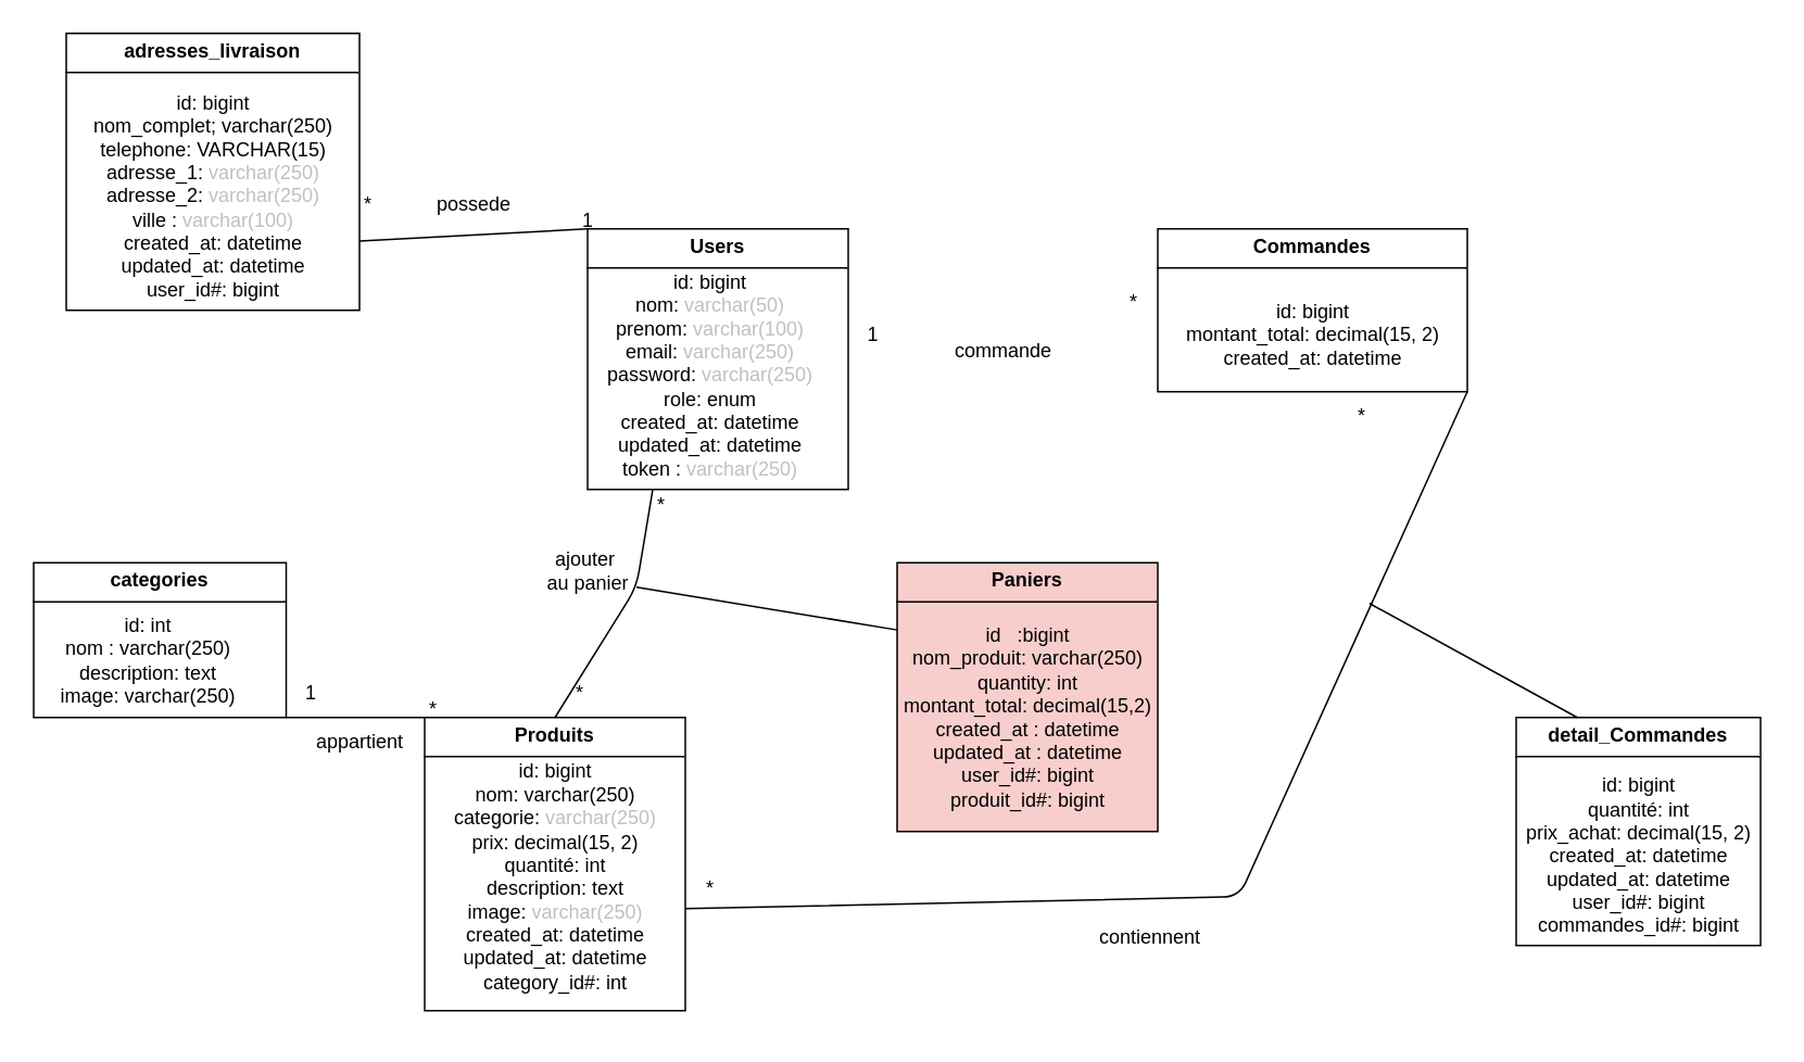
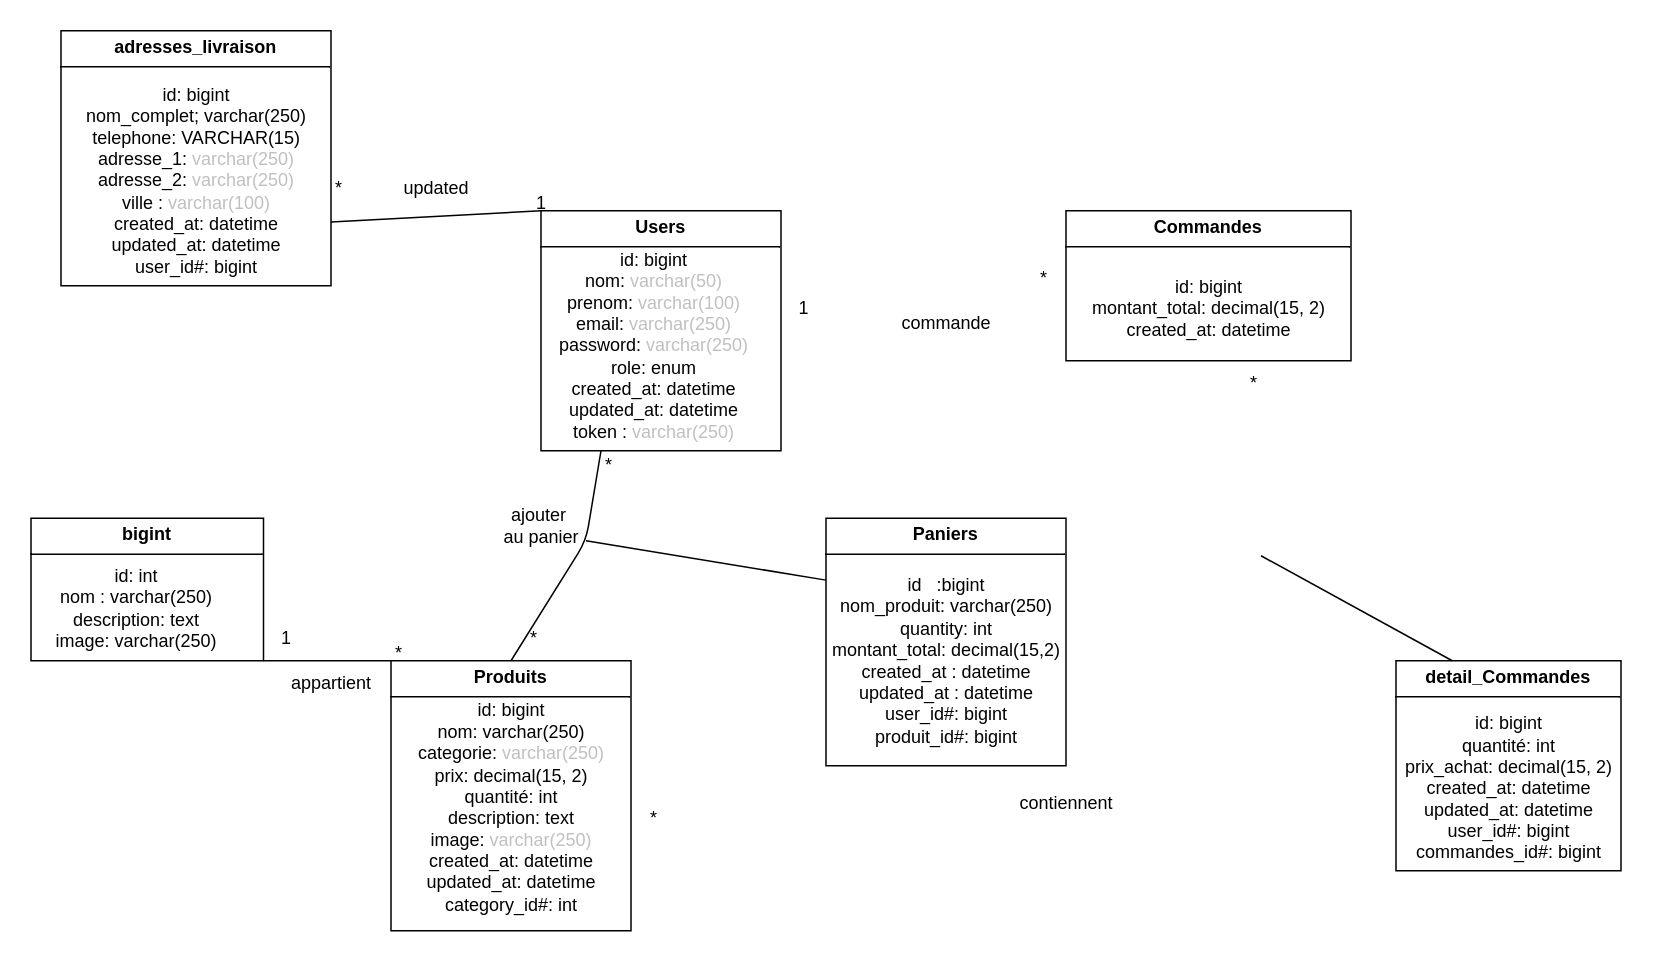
- <mxCell id="33" value="possede" style="text;html=1;align=center;verticalAlign=middle;resizable=0;points=[];autosize=1;strokeColor=none;fillColor=none;" parent="1" vertex="1"><mxGeometry x="255" y="110" width="70" height="30" as="geometry" /></mxCell>
+ <mxCell id="33" value="updated" style="text;html=1;align=center;verticalAlign=middle;resizable=0;points=[];autosize=1;strokeColor=none;fillColor=none;" parent="1" vertex="1"><mxGeometry x="255" y="110" width="70" height="30" as="geometry" /></mxCell>
- <mxCell id="34" value="commande" style="text;html=1;align=center;verticalAlign=middle;resizable=0;points=[];autosize=1;strokeColor=none;fillColor=none;" parent="1" vertex="1"><mxGeometry x="575" y="200" width="80" height="30" as="geometry" /></mxCell>
+ <mxCell id="34" value="commande" style="text;html=1;align=center;verticalAlign=middle;resizable=0;points=[];autosize=1;strokeColor=none;fillColor=none;" parent="1" vertex="1"><mxGeometry x="590" y="200" width="80" height="30" as="geometry" /></mxCell>
- <mxCell id="8" value="&lt;p style=&quot;margin:0px;margin-top:4px;text-align:center;&quot;&gt;&lt;b&gt;categories&lt;/b&gt;&lt;/p&gt;&lt;hr size=&quot;1&quot; style=&quot;border-style:solid;&quot;&gt;&lt;div style=&quot;height:2px;&quot;&gt;&lt;/div&gt;" style="verticalAlign=top;align=left;overflow=fill;html=1;whiteSpace=wrap;" parent="1" vertex="1"><mxGeometry x="20" y="345" width="155" height="95" as="geometry" /></mxCell>
+ <mxCell id="8" value="&lt;p style=&quot;margin:0px;margin-top:4px;text-align:center;&quot;&gt;&lt;b&gt;bigint&lt;/b&gt;&lt;/p&gt;&lt;hr size=&quot;1&quot; style=&quot;border-style:solid;&quot;&gt;&lt;div style=&quot;height:2px;&quot;&gt;&lt;/div&gt;" style="verticalAlign=top;align=left;overflow=fill;html=1;whiteSpace=wrap;" parent="1" vertex="1"><mxGeometry x="20" y="345" width="155" height="95" as="geometry" /></mxCell>
- <mxCell id="4" value="&lt;p style=&quot;margin:0px;margin-top:4px;text-align:center;&quot;&gt;&lt;b&gt;Paniers&lt;/b&gt;&lt;/p&gt;&lt;hr size=&quot;1&quot; style=&quot;border-style:solid;&quot;&gt;&lt;div style=&quot;height:2px;&quot;&gt;&lt;/div&gt;" style="verticalAlign=top;align=left;overflow=fill;html=1;whiteSpace=wrap;fillColor=#f8cecc;" parent="1" vertex="1"><mxGeometry x="550" y="345" width="160" height="165" as="geometry" /></mxCell>
+ <mxCell id="4" value="&lt;p style=&quot;margin:0px;margin-top:4px;text-align:center;&quot;&gt;&lt;b&gt;Paniers&lt;/b&gt;&lt;/p&gt;&lt;hr size=&quot;1&quot; style=&quot;border-style:solid;&quot;&gt;&lt;div style=&quot;height:2px;&quot;&gt;&lt;/div&gt;" style="verticalAlign=top;align=left;overflow=fill;html=1;whiteSpace=wrap;" parent="1" vertex="1"><mxGeometry x="550" y="345" width="160" height="165" as="geometry" /></mxCell>
- <mxCell id="16" value="" style="endArrow=none;html=1;entryX=1;entryY=1;entryDx=0;entryDy=0;exitX=1;exitY=0.652;exitDx=0;exitDy=0;exitPerimeter=0;" parent="1" source="3" target="13" edge="1"><mxGeometry width="50" height="50" relative="1" as="geometry"><mxPoint x="600" y="550" as="sourcePoint" /><mxPoint x="950" y="230" as="targetPoint" /><Array as="points"><mxPoint x="760" y="550" /></Array></mxGeometry></mxCell>
- <mxCell id="36" value="contiennent" style="text;html=1;align=center;verticalAlign=middle;resizable=0;points=[];autosize=1;strokeColor=none;fillColor=none;" parent="1" vertex="1"><mxGeometry x="660" y="560" width="90" height="30" as="geometry" /></mxCell>
+ <mxCell id="36" value="contiennent" style="text;html=1;align=center;verticalAlign=middle;resizable=0;points=[];autosize=1;strokeColor=none;fillColor=none;" parent="1" vertex="1"><mxGeometry x="665" y="520" width="90" height="30" as="geometry" /></mxCell>
